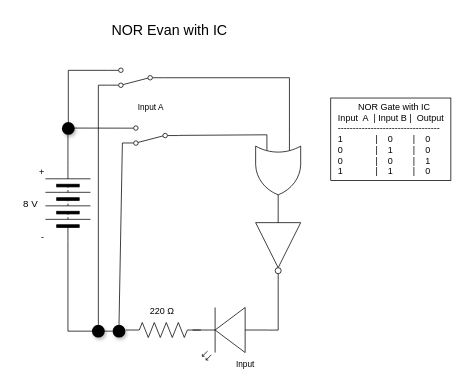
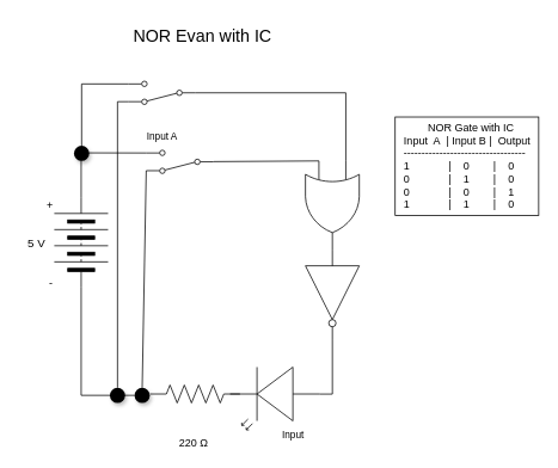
- <mxCell id="15" value="Input A" style="text;html=1;align=center;verticalAlign=middle;resizable=0;points=[];autosize=1;strokeColor=none;fillColor=none;fontSize=11;fontFamily=Helvetica;fontColor=default;" parent="1" vertex="1"><mxGeometry x="169.5" y="127" width="60" height="30" as="geometry" /></mxCell>
+ <mxCell id="15" value="Input A" style="text;html=1;align=center;verticalAlign=middle;resizable=0;points=[];autosize=1;strokeColor=none;fillColor=none;fontSize=11;fontFamily=Helvetica;fontColor=default;" parent="1" vertex="1"><mxGeometry x="149.5" y="137" width="60" height="30" as="geometry" /></mxCell>
- <mxCell id="16" value="8 V" style="text;html=1;align=center;verticalAlign=middle;resizable=0;points=[];autosize=1;strokeColor=none;fillColor=none;fontSize=13;" parent="1" vertex="1"><mxGeometry x="20" y="256" width="40" height="30" as="geometry" /></mxCell>
+ <mxCell id="16" value="5 V" style="text;html=1;align=center;verticalAlign=middle;resizable=0;points=[];autosize=1;strokeColor=none;fillColor=none;fontSize=13;" parent="1" vertex="1"><mxGeometry x="20" y="256" width="40" height="30" as="geometry" /></mxCell>
- <mxCell id="13" value="220 Ω" style="text;html=1;align=center;verticalAlign=middle;resizable=0;points=[];autosize=1;strokeColor=none;fillColor=none;" parent="1" vertex="1"><mxGeometry x="185" y="399" width="60" height="30" as="geometry" /></mxCell>
+ <mxCell id="13" value="220 Ω" style="text;html=1;align=center;verticalAlign=middle;resizable=0;points=[];autosize=1;strokeColor=none;fillColor=none;" parent="1" vertex="1"><mxGeometry x="185" y="479" width="60" height="30" as="geometry" /></mxCell>
